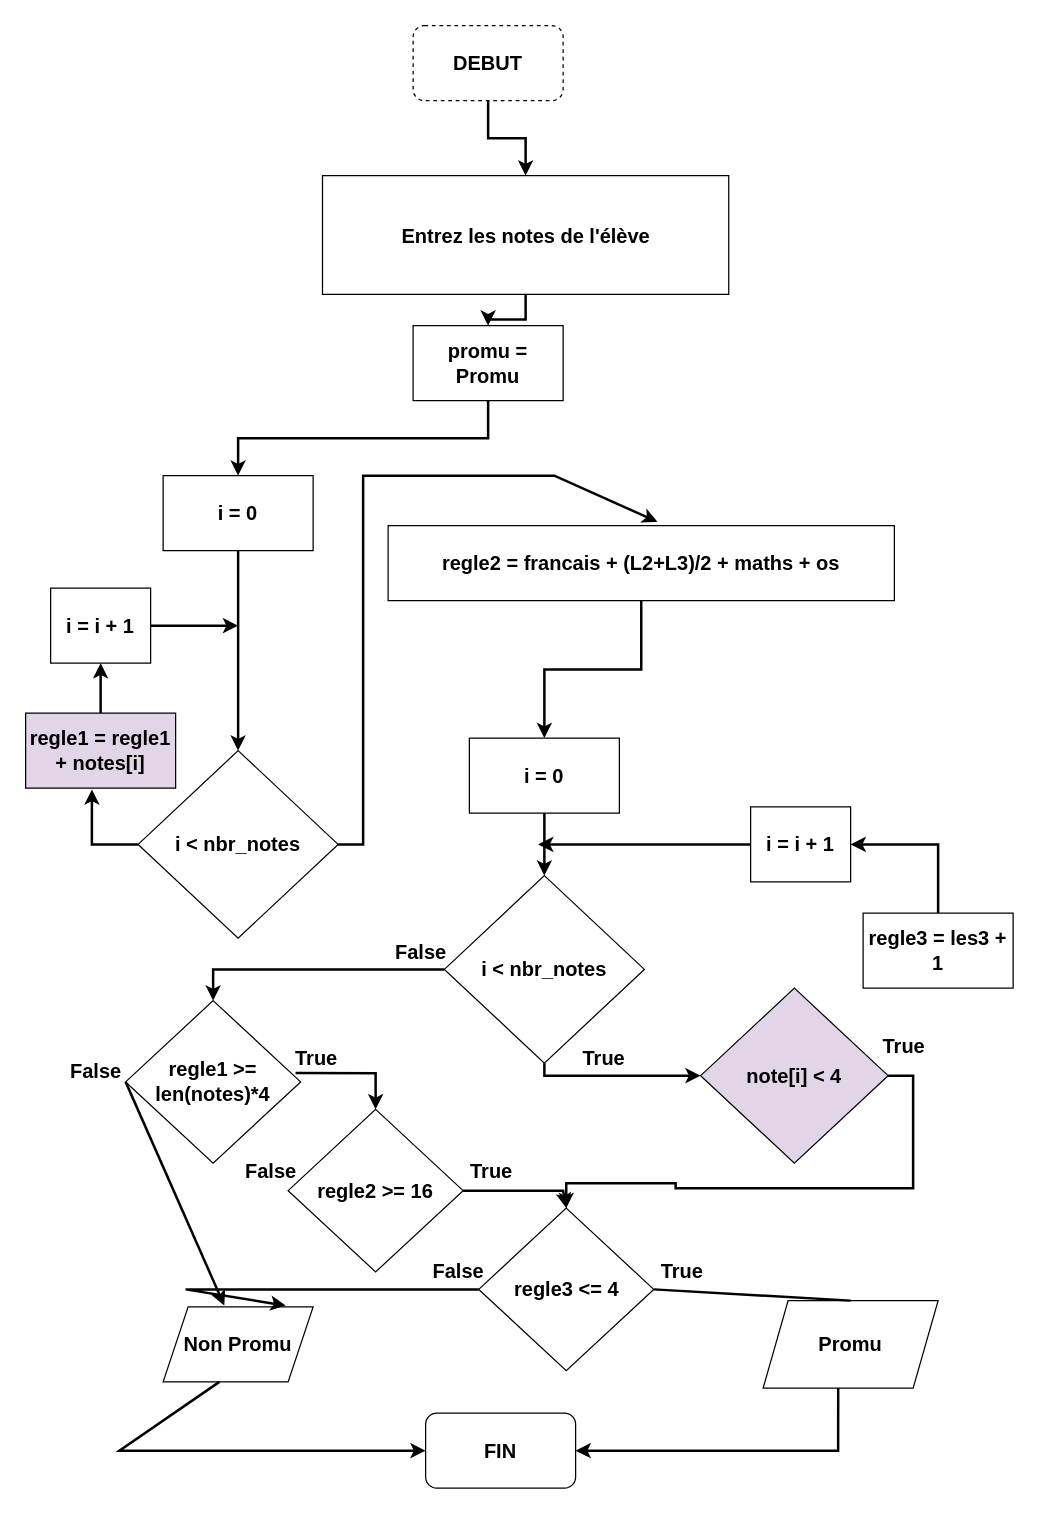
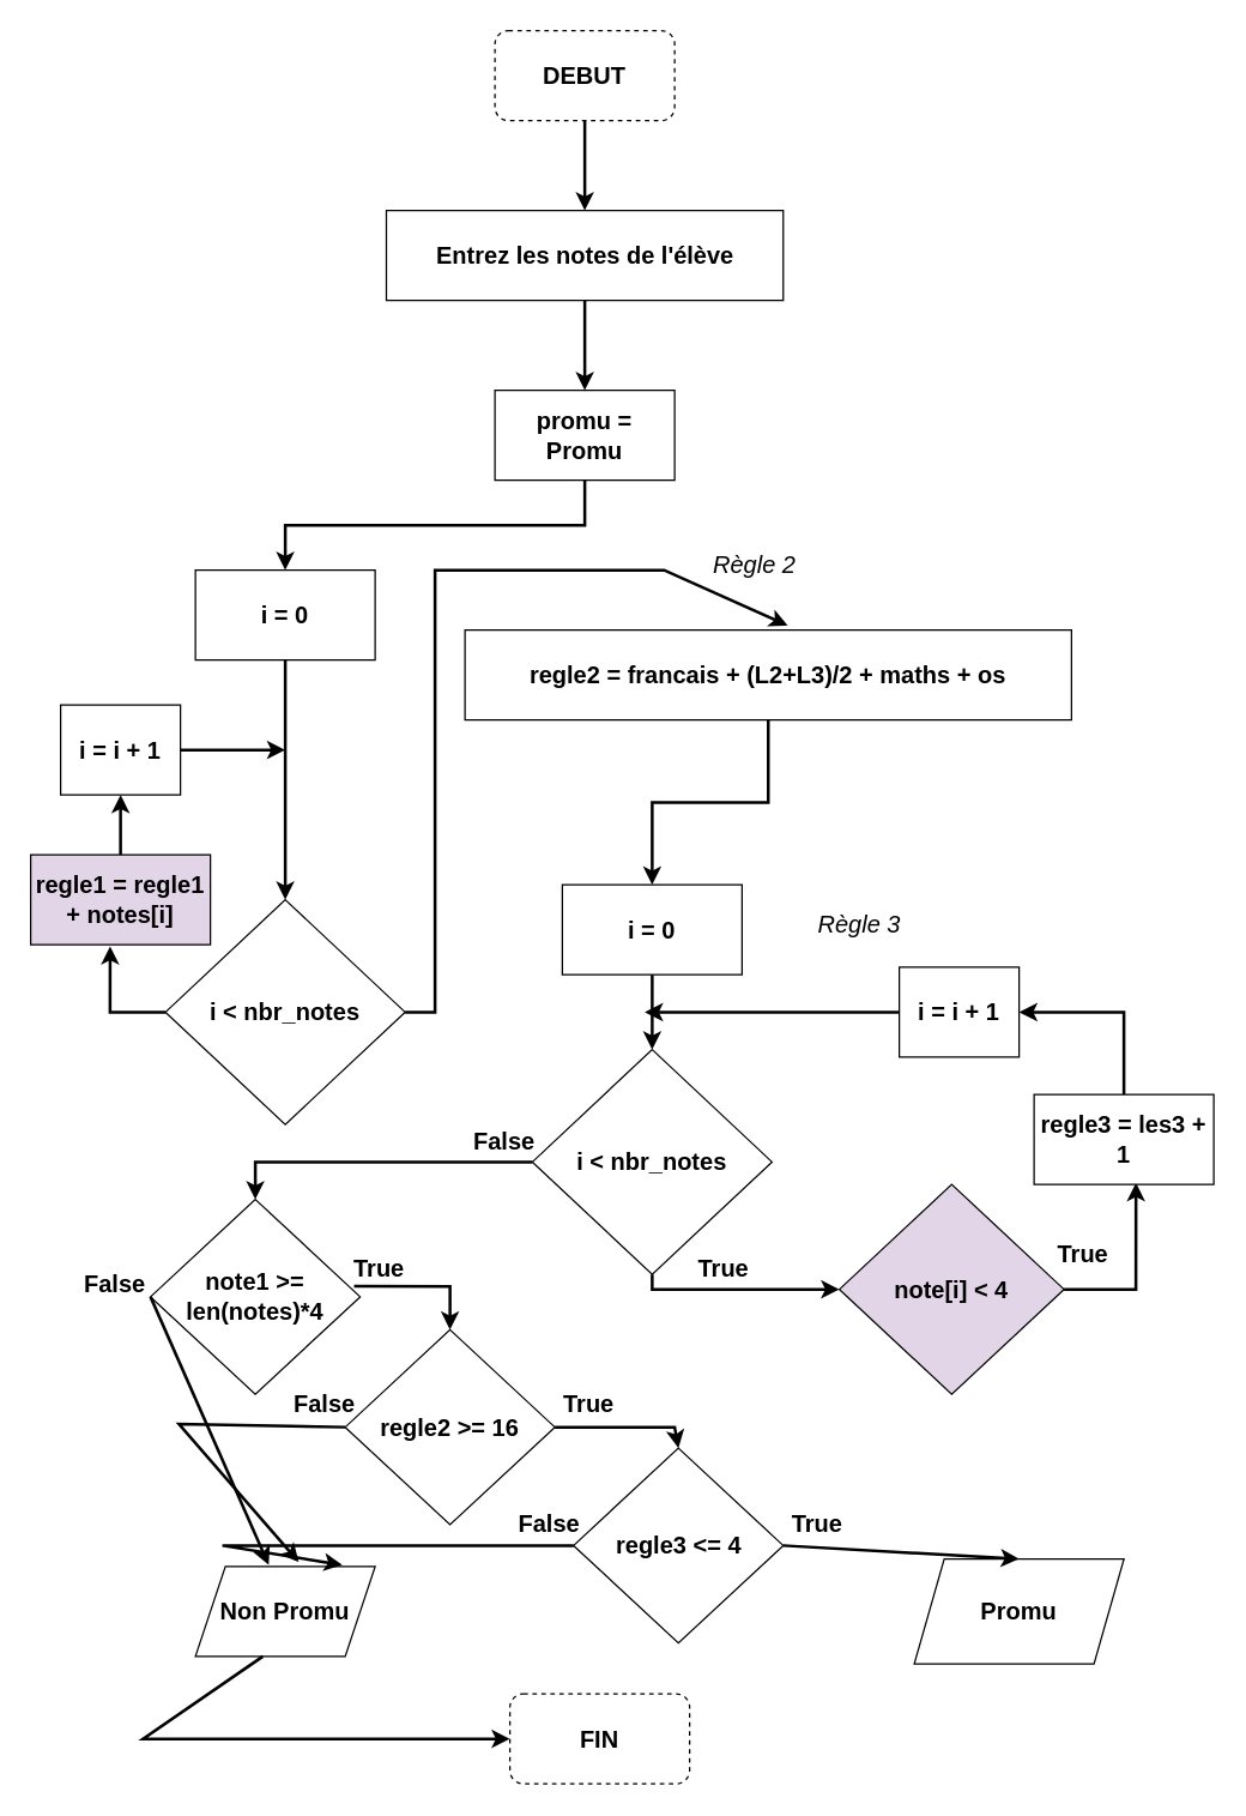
- <mxCell id="5" value="&lt;b&gt;&lt;font style=&quot;font-size: 16px;&quot;&gt;Entrez les notes de l'élève&lt;/font&gt;&lt;/b&gt;" style="rounded=0;whiteSpace=wrap;html=1;" vertex="1" parent="1"><mxGeometry x="257.5" y="140" width="325" height="95" as="geometry" /></mxCell>
+ <mxCell id="5" value="&lt;b&gt;&lt;font style=&quot;font-size: 16px;&quot;&gt;Entrez les notes de l'élève&lt;/font&gt;&lt;/b&gt;" style="rounded=0;whiteSpace=wrap;html=1;" vertex="1" parent="1"><mxGeometry x="257.5" y="140" width="265" height="60" as="geometry" /></mxCell>
+ <mxCell id="16" value="Règle 2" style="text;strokeColor=none;fillColor=none;align=left;verticalAlign=middle;spacingLeft=4;spacingRight=4;overflow=hidden;points=[[0,0.5],[1,0.5]];portConstraint=eastwest;rotatable=0;fontSize=16;fontStyle=2" vertex="1" parent="1"><mxGeometry x="470" y="360" width="80" height="30" as="geometry" /></mxCell>
+ <mxCell id="25" value="Règle 3" style="text;strokeColor=none;fillColor=none;align=left;verticalAlign=middle;spacingLeft=4;spacingRight=4;overflow=hidden;points=[[0,0.5],[1,0.5]];portConstraint=eastwest;rotatable=0;fontSize=16;fontStyle=2" vertex="1" parent="1"><mxGeometry x="540" y="600" width="80" height="30" as="geometry" /></mxCell>
- <mxCell id="32" value="&lt;b&gt;regle1 &amp;gt;= len(notes)*4&lt;/b&gt;" style="rhombus;whiteSpace=wrap;html=1;fontSize=16;" vertex="1" parent="1"><mxGeometry x="100" y="800" width="140" height="130" as="geometry" /></mxCell>
+ <mxCell id="32" value="&lt;b&gt;note1 &amp;gt;= len(notes)*4&lt;/b&gt;" style="rhombus;whiteSpace=wrap;html=1;fontSize=16;" vertex="1" parent="1"><mxGeometry x="100" y="800" width="140" height="130" as="geometry" /></mxCell>
- <mxCell id="27" style="edgeStyle=orthogonalEdgeStyle;rounded=0;orthogonalLoop=1;jettySize=auto;html=1;exitX=1;exitY=0.5;exitDx=0;exitDy=0;strokeWidth=2;fontSize=16;" edge="1" parent="1" source="28" target="34"><mxGeometry relative="1" as="geometry" /></mxCell>
+ <mxCell id="27" style="edgeStyle=orthogonalEdgeStyle;rounded=0;orthogonalLoop=1;jettySize=auto;html=1;exitX=1;exitY=0.5;exitDx=0;exitDy=0;entryX=0.567;entryY=0.983;entryDx=0;entryDy=0;entryPerimeter=0;strokeWidth=2;fontSize=16;" edge="1" parent="1" source="28" target="31"><mxGeometry relative="1" as="geometry" /></mxCell>
+ <mxCell id="41" value="" style="endArrow=classic;html=1;rounded=0;strokeWidth=2;fontSize=16;exitX=0;exitY=0.5;exitDx=0;exitDy=0;entryX=0.575;entryY=-0.05;entryDx=0;entryDy=0;entryPerimeter=0;" edge="1" parent="1" source="33" target="37"><mxGeometry width="50" height="50" relative="1" as="geometry"><mxPoint x="400" y="1030" as="sourcePoint" /><mxPoint x="450" y="980" as="targetPoint" /><Array as="points"><mxPoint x="119" y="950" /></Array></mxGeometry></mxCell>
- <mxCell id="39" value="" style="endArrow=none;html=1;rounded=0;strokeWidth=2;fontSize=16;exitX=1;exitY=0.5;exitDx=0;exitDy=0;entryX=0.5;entryY=0;entryDx=0;entryDy=0;" edge="1" parent="1" source="34" target="36"><mxGeometry width="50" height="50" relative="1" as="geometry"><mxPoint x="400" y="1030" as="sourcePoint" /><mxPoint x="450" y="980" as="targetPoint" /><Array as="points" /></mxGeometry></mxCell>
+ <mxCell id="39" value="" style="endArrow=classic;html=1;rounded=0;strokeWidth=2;fontSize=16;exitX=1;exitY=0.5;exitDx=0;exitDy=0;entryX=0.5;entryY=0;entryDx=0;entryDy=0;" edge="1" parent="1" source="34" target="36"><mxGeometry width="50" height="50" relative="1" as="geometry"><mxPoint x="400" y="1030" as="sourcePoint" /><mxPoint x="450" y="980" as="targetPoint" /><Array as="points" /></mxGeometry></mxCell>
- <mxCell id="52" value="&lt;font style=&quot;font-size: 16px;&quot;&gt;&lt;b&gt;FIN&lt;/b&gt;&lt;/font&gt;" style="rounded=1;whiteSpace=wrap;html=1;" vertex="1" parent="1"><mxGeometry x="340" y="1130" width="120" height="60" as="geometry" /></mxCell>
+ <mxCell id="52" value="&lt;font style=&quot;font-size: 16px;&quot;&gt;&lt;b&gt;FIN&lt;/b&gt;&lt;/font&gt;" style="rounded=1;whiteSpace=wrap;html=1;dashed=1;" vertex="1" parent="1"><mxGeometry x="340" y="1130" width="120" height="60" as="geometry" /></mxCell>
- <mxCell id="54" value="" style="endArrow=classic;html=1;rounded=0;strokeWidth=2;fontSize=16;exitX=0.429;exitY=1;exitDx=0;exitDy=0;exitPerimeter=0;entryX=1;entryY=0.5;entryDx=0;entryDy=0;" edge="1" parent="1" source="36" target="52"><mxGeometry width="50" height="50" relative="1" as="geometry"><mxPoint x="400" y="1230" as="sourcePoint" /><mxPoint x="450" y="1180" as="targetPoint" /><Array as="points"><mxPoint x="670" y="1160" /></Array></mxGeometry></mxCell>
